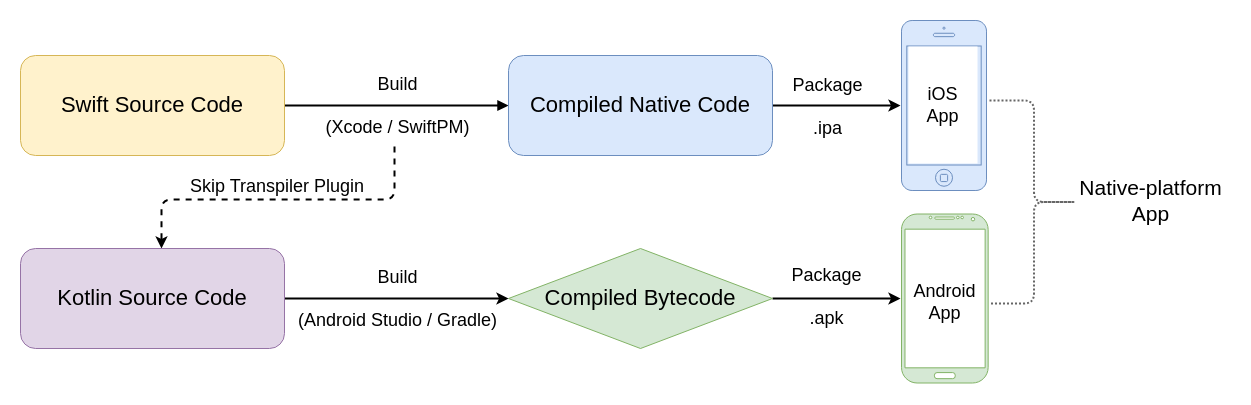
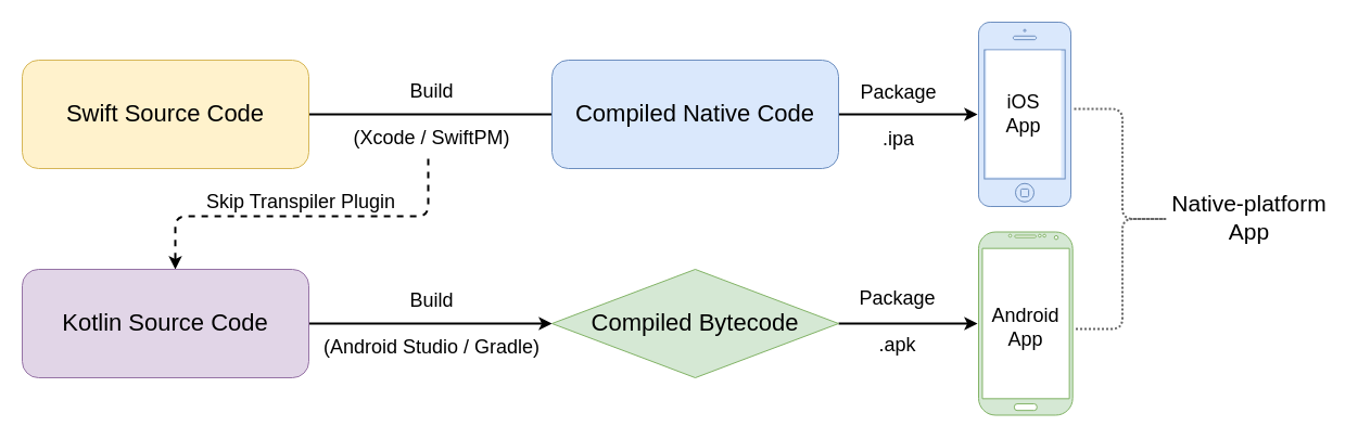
- <mxCell id="2" value="" style="edgeStyle=orthogonalEdgeStyle;orthogonalLoop=1;jettySize=auto;html=1;exitX=1;exitY=0.5;exitDx=0;exitDy=0;entryX=0;entryY=0.5;entryDx=0;entryDy=0;endArrow=block;endFill=1;strokeWidth=2;" parent="1" source="6" target="9" edge="1"><mxGeometry relative="1" as="geometry" /></mxCell>
+ <mxCell id="2" value="" style="edgeStyle=orthogonalEdgeStyle;orthogonalLoop=1;jettySize=auto;html=1;exitX=1;exitY=0.5;exitDx=0;exitDy=0;entryX=0;entryY=0.5;entryDx=0;entryDy=0;endArrow=none;endFill=1;strokeWidth=2;" parent="1" source="6" target="9" edge="1"><mxGeometry relative="1" as="geometry" /></mxCell>
